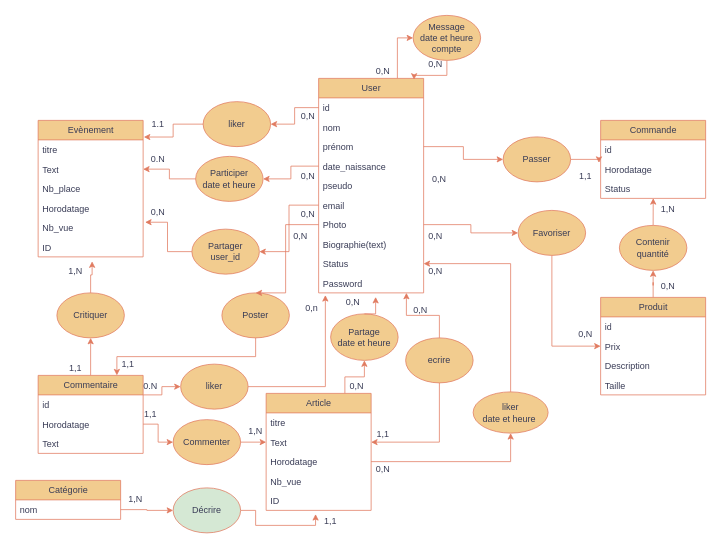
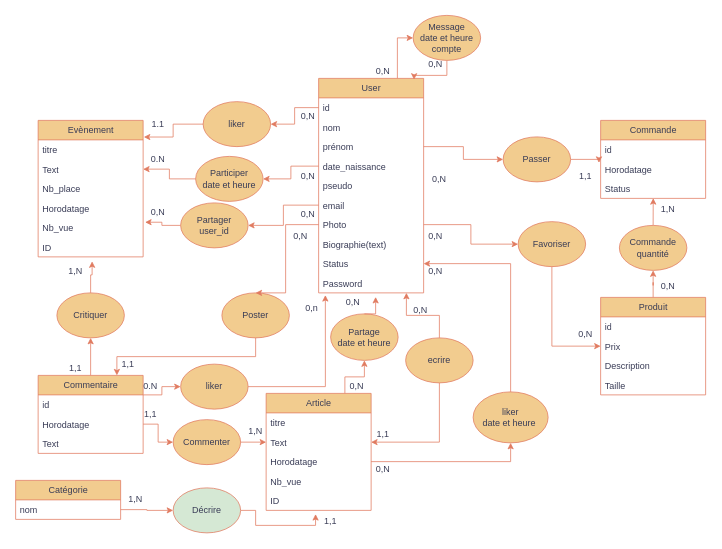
- <mxCell id="89" value="Favoriser" style="ellipse;whiteSpace=wrap;html=1;labelBackgroundColor=none;fillColor=#F2CC8F;strokeColor=#E07A5F;fontColor=#393C56;" parent="1" vertex="1"><mxGeometry x="690" y="280" width="90" height="60" as="geometry" /></mxCell>
+ <mxCell id="89" value="Favoriser" style="ellipse;whiteSpace=wrap;html=1;labelBackgroundColor=none;fillColor=#F2CC8F;strokeColor=#E07A5F;fontColor=#393C56;" parent="1" vertex="1"><mxGeometry x="690" y="295" width="90" height="60" as="geometry" /></mxCell>
- <mxCell id="56" value="Contenir&lt;br&gt;quantité" style="ellipse;whiteSpace=wrap;html=1;labelBackgroundColor=none;fillColor=#F2CC8F;strokeColor=#E07A5F;fontColor=#393C56;" parent="1" vertex="1"><mxGeometry x="825" y="300" width="90" height="60" as="geometry" /></mxCell>
+ <mxCell id="56" value="Commande&lt;br&gt;quantité" style="ellipse;whiteSpace=wrap;html=1;labelBackgroundColor=none;fillColor=#F2CC8F;strokeColor=#E07A5F;fontColor=#393C56;" parent="1" vertex="1"><mxGeometry x="825" y="300" width="90" height="60" as="geometry" /></mxCell>
- <mxCell id="99" value="Partager&lt;br&gt;user_id" style="ellipse;whiteSpace=wrap;html=1;labelBackgroundColor=none;fillColor=#F2CC8F;strokeColor=#E07A5F;fontColor=#393C56;" parent="1" vertex="1"><mxGeometry x="255" y="305" width="90" height="60" as="geometry" /></mxCell>
+ <mxCell id="99" value="Partager&lt;br&gt;user_id" style="ellipse;whiteSpace=wrap;html=1;labelBackgroundColor=none;fillColor=#F2CC8F;strokeColor=#E07A5F;fontColor=#393C56;" parent="1" vertex="1"><mxGeometry x="240" y="270" width="90" height="60" as="geometry" /></mxCell>
- <mxCell id="105" value="liker&lt;br&gt;date et heure&amp;nbsp;" style="ellipse;whiteSpace=wrap;html=1;labelBackgroundColor=none;fillColor=#F2CC8F;strokeColor=#E07A5F;fontColor=#393C56;" parent="1" vertex="1"><mxGeometry x="630" y="522" width="100" height="55" as="geometry" /></mxCell>
+ <mxCell id="105" value="liker&lt;br&gt;date et heure&amp;nbsp;" style="ellipse;whiteSpace=wrap;html=1;labelBackgroundColor=none;fillColor=#F2CC8F;strokeColor=#E07A5F;fontColor=#393C56;" parent="1" vertex="1"><mxGeometry x="630" y="522" width="100" height="68" as="geometry" /></mxCell>
